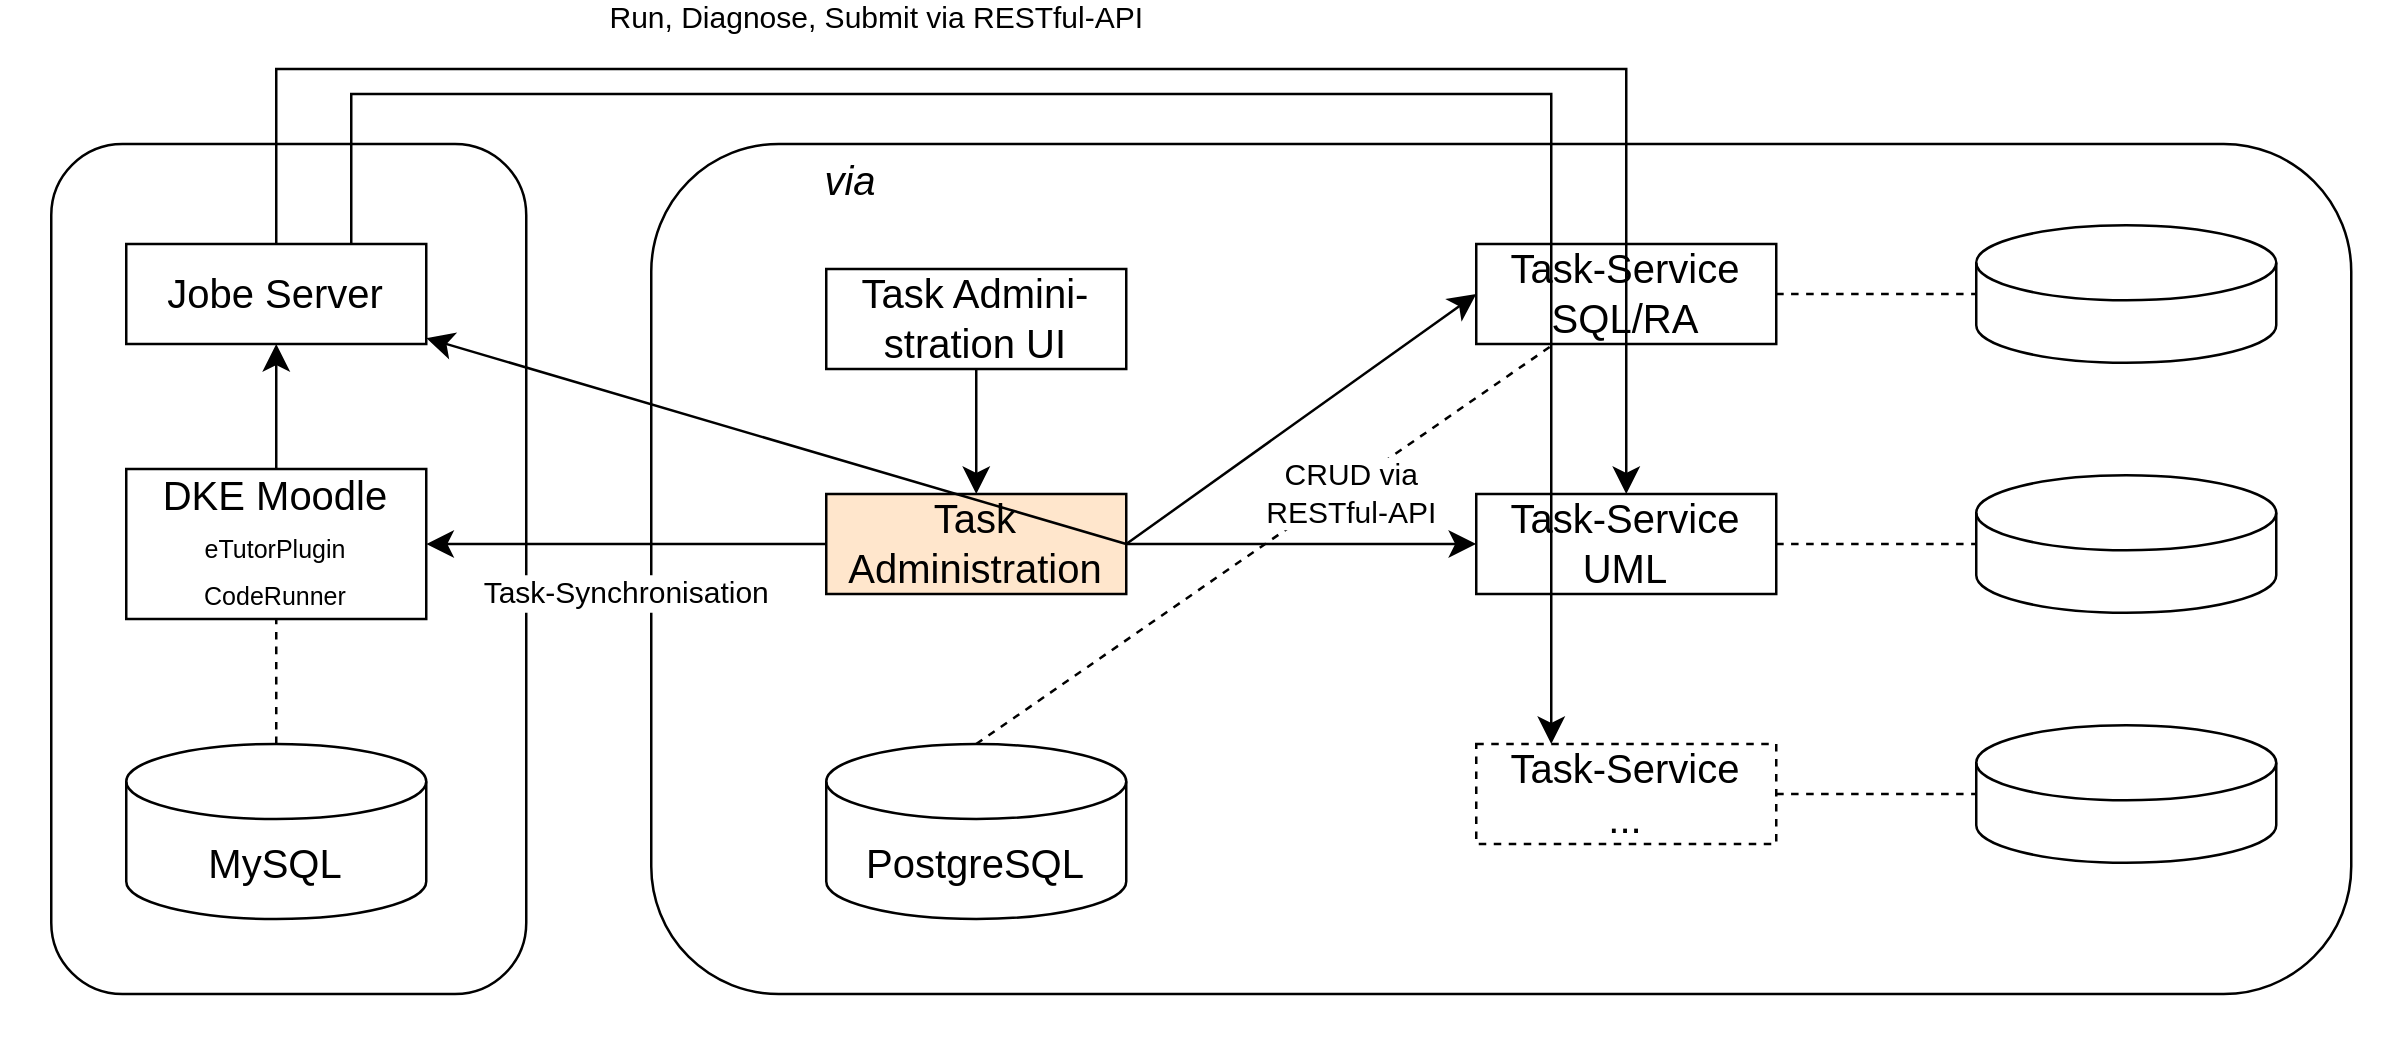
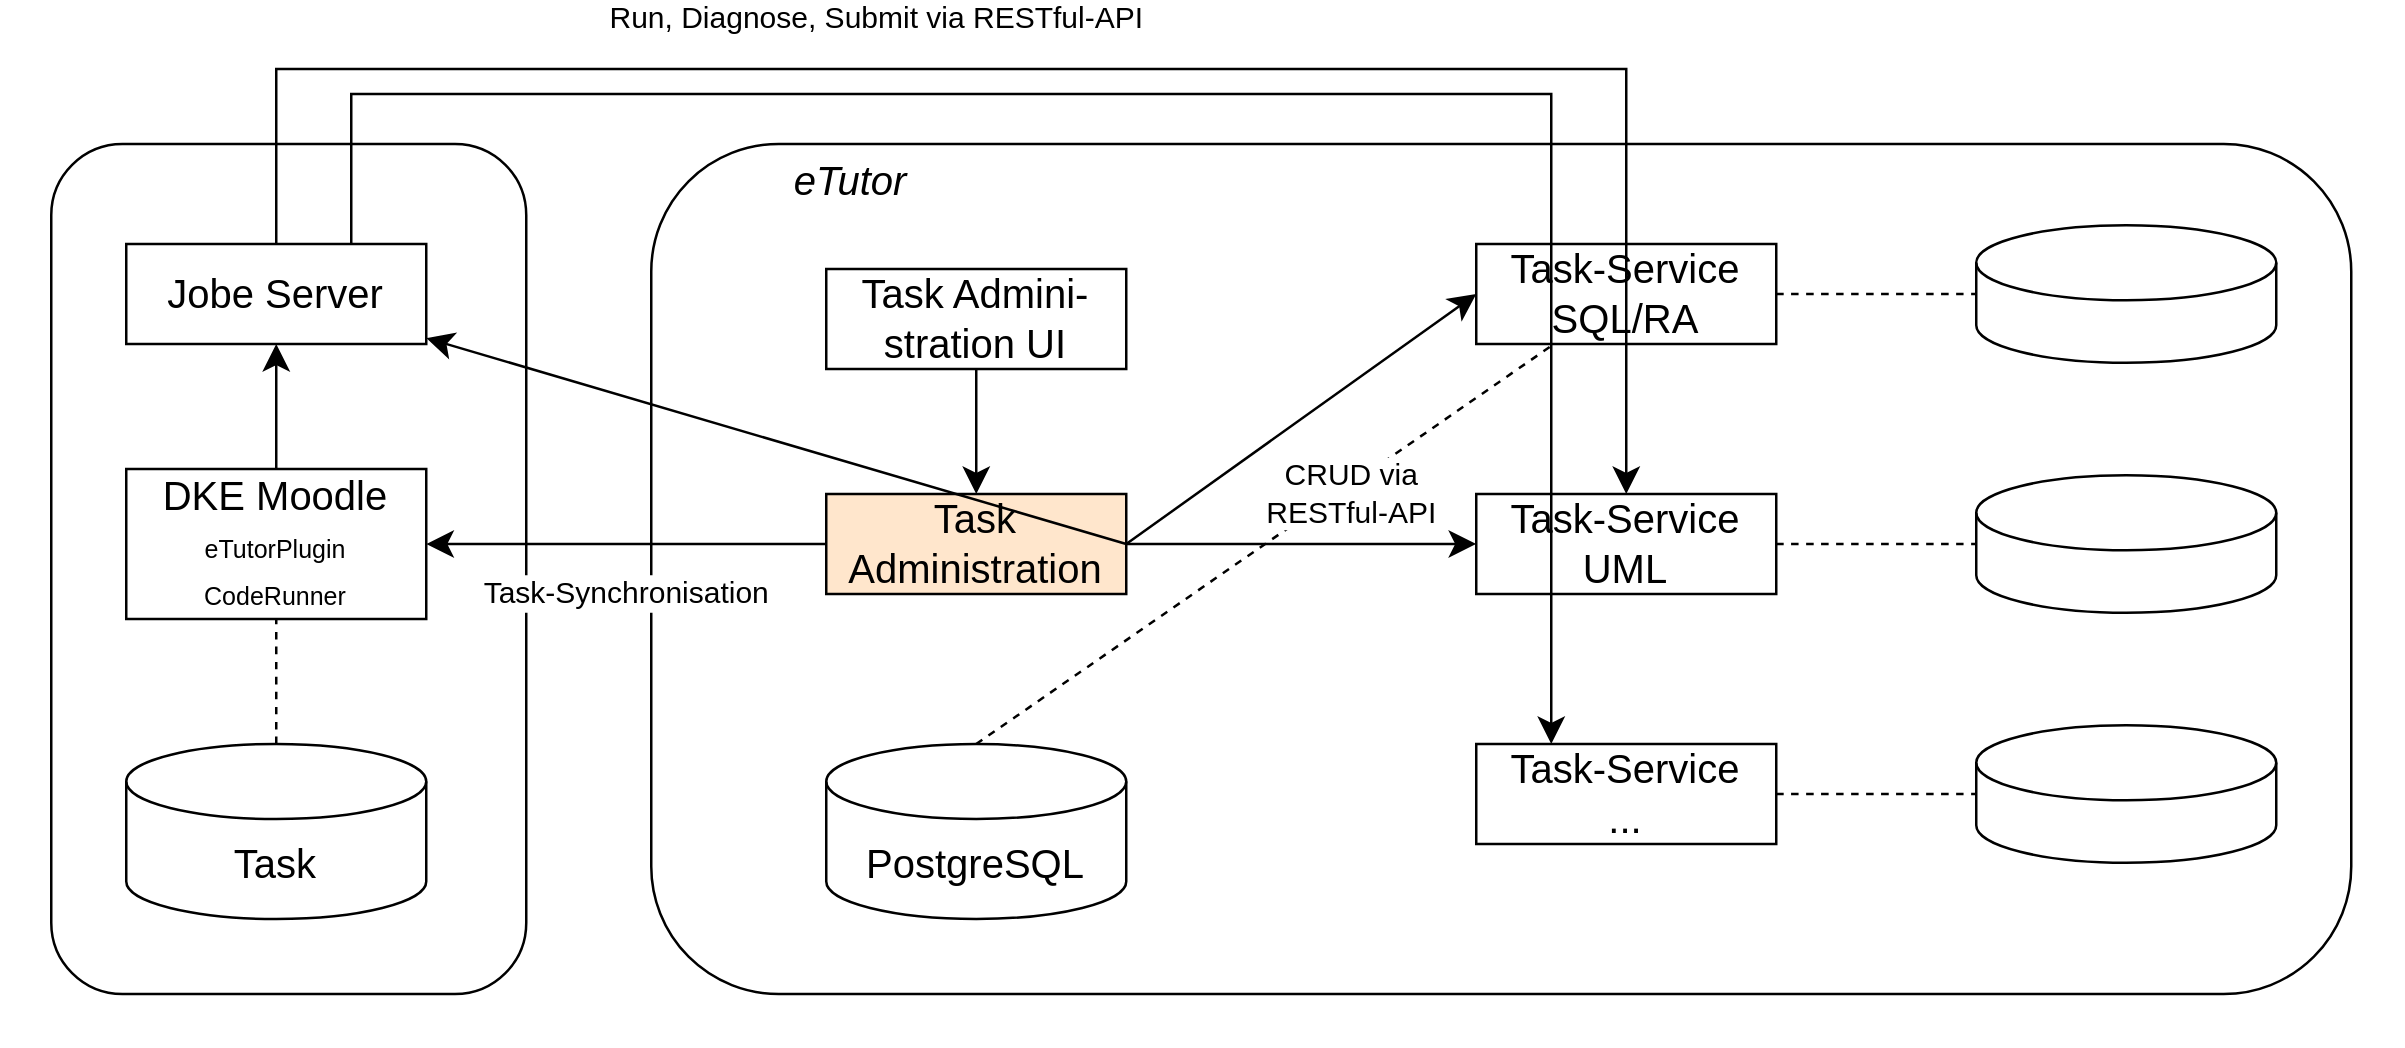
- <mxCell id="9" value="via" style="text;html=1;strokeColor=none;fillColor=none;align=center;verticalAlign=middle;whiteSpace=wrap;rounded=0;fontSize=16;fontStyle=2" parent="1" vertex="1"><mxGeometry x="310" y="50" width="60" height="30" as="geometry" /></mxCell>
+ <mxCell id="9" value="eTutor" style="text;html=1;strokeColor=none;fillColor=none;align=center;verticalAlign=middle;whiteSpace=wrap;rounded=0;fontSize=16;fontStyle=2" parent="1" vertex="1"><mxGeometry x="310" y="50" width="60" height="30" as="geometry" /></mxCell>
- <mxCell id="18" value="Task-Service&lt;br&gt;..." style="rounded=0;whiteSpace=wrap;html=1;fontSize=16;dashed=1;" parent="1" vertex="1"><mxGeometry x="590" y="290" width="120" height="40" as="geometry" /></mxCell>
+ <mxCell id="18" value="Task-Service&lt;br&gt;..." style="rounded=0;whiteSpace=wrap;html=1;fontSize=16;" parent="1" vertex="1"><mxGeometry x="590" y="290" width="120" height="40" as="geometry" /></mxCell>
- <mxCell id="5" value="MySQL" style="shape=cylinder3;whiteSpace=wrap;html=1;boundedLbl=1;backgroundOutline=1;size=15;fontSize=16;" parent="1" vertex="1"><mxGeometry x="50" y="290" width="120" height="70" as="geometry" /></mxCell>
+ <mxCell id="5" value="Task" style="shape=cylinder3;whiteSpace=wrap;html=1;boundedLbl=1;backgroundOutline=1;size=15;fontSize=16;" parent="1" vertex="1"><mxGeometry x="50" y="290" width="120" height="70" as="geometry" /></mxCell>
